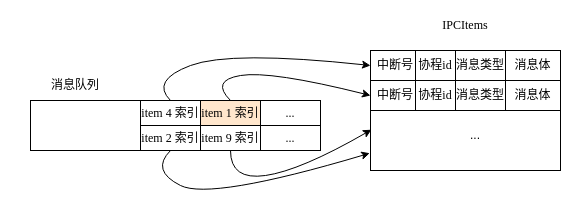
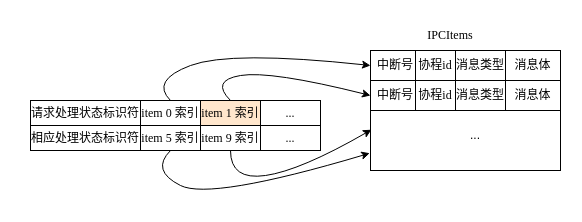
- <mxCell id="24" value="&lt;font face=&quot;Times New Roman&quot;&gt;IPCItems&lt;/font&gt;" style="text;html=1;align=center;verticalAlign=middle;whiteSpace=wrap;rounded=0;" parent="1" vertex="1"><mxGeometry x="435" y="10" width="60" height="30" as="geometry" /></mxCell>
+ <mxCell id="24" value="&lt;font face=&quot;Times New Roman&quot;&gt;IPCItems&lt;/font&gt;" style="text;html=1;align=center;verticalAlign=middle;whiteSpace=wrap;rounded=0;" parent="1" vertex="1"><mxGeometry x="420" y="20" width="60" height="30" as="geometry" /></mxCell>
- <mxCell id="25" value="&lt;font face=&quot;宋体-简&quot;&gt;消息队列&lt;/font&gt;" style="text;html=1;align=center;verticalAlign=middle;whiteSpace=wrap;rounded=0;" parent="1" vertex="1"><mxGeometry x="20" y="70" width="110" height="30" as="geometry" /></mxCell>
+ <mxCell id="11" value="&lt;font face=&quot;宋体-简&quot;&gt;请求处理状态标识符&lt;/font&gt;" style="rounded=0;whiteSpace=wrap;html=1;" parent="1" vertex="1"><mxGeometry x="30" y="100" width="110" height="25" as="geometry" /></mxCell>
- <mxCell id="12" value="&lt;font face=&quot;Times New Roman&quot;&gt;item 4 &lt;/font&gt;&lt;font face=&quot;宋体-简&quot;&gt;索引&lt;/font&gt;" style="rounded=0;whiteSpace=wrap;html=1;" parent="1" vertex="1"><mxGeometry x="140" y="100" width="60" height="25" as="geometry" /></mxCell>
+ <mxCell id="12" value="&lt;font face=&quot;Times New Roman&quot;&gt;item 0 &lt;/font&gt;&lt;font face=&quot;宋体-简&quot;&gt;索引&lt;/font&gt;" style="rounded=0;whiteSpace=wrap;html=1;" parent="1" vertex="1"><mxGeometry x="140" y="100" width="60" height="25" as="geometry" /></mxCell>
+ <mxCell id="15" value="&lt;font face=&quot;宋体-简&quot;&gt;相应处理状态标识符&lt;/font&gt;" style="rounded=0;whiteSpace=wrap;html=1;" parent="1" vertex="1"><mxGeometry x="30" y="125" width="110" height="25" as="geometry" /></mxCell>
- <mxCell id="16" value="&lt;font face=&quot;Times New Roman&quot;&gt;item 2&amp;nbsp;&lt;/font&gt;&lt;span style=&quot;font-family: 宋体-简;&quot;&gt;索引&lt;/span&gt;" style="rounded=0;whiteSpace=wrap;html=1;" parent="1" vertex="1"><mxGeometry x="140" y="125" width="60" height="25" as="geometry" /></mxCell>
+ <mxCell id="16" value="&lt;font face=&quot;Times New Roman&quot;&gt;item 5&amp;nbsp;&lt;/font&gt;&lt;span style=&quot;font-family: 宋体-简;&quot;&gt;索引&lt;/span&gt;" style="rounded=0;whiteSpace=wrap;html=1;" parent="1" vertex="1"><mxGeometry x="140" y="125" width="60" height="25" as="geometry" /></mxCell>
